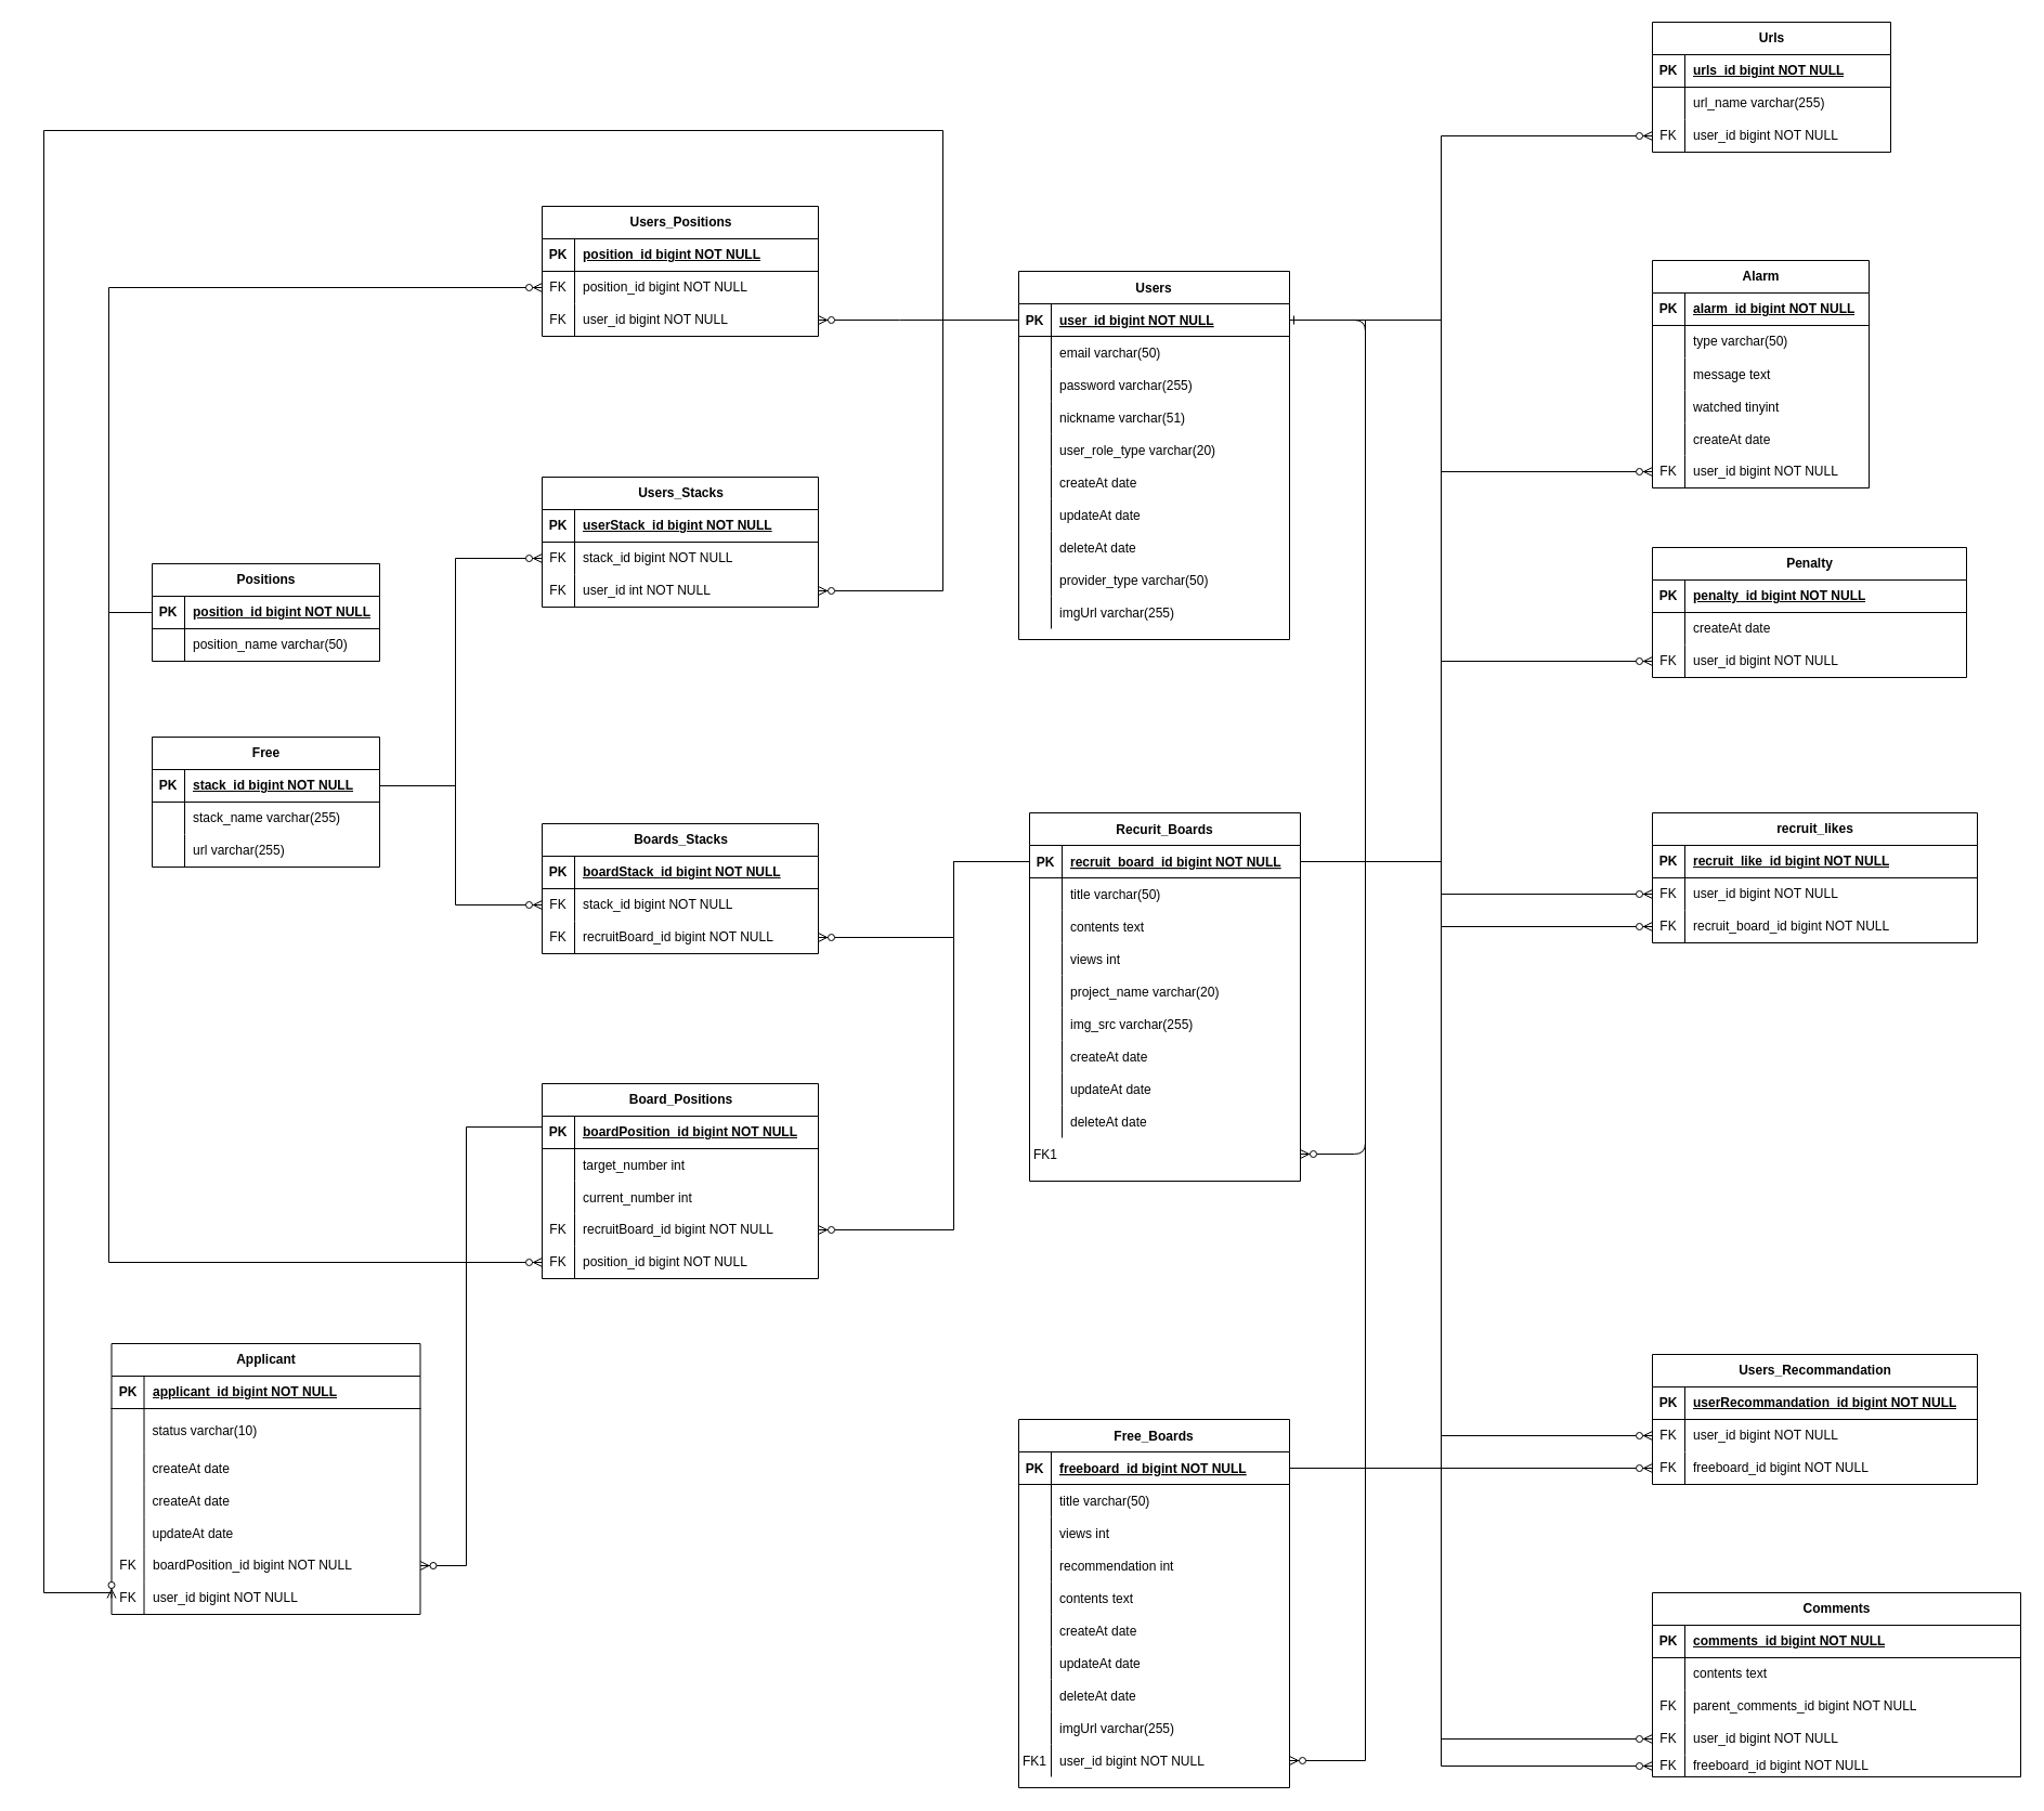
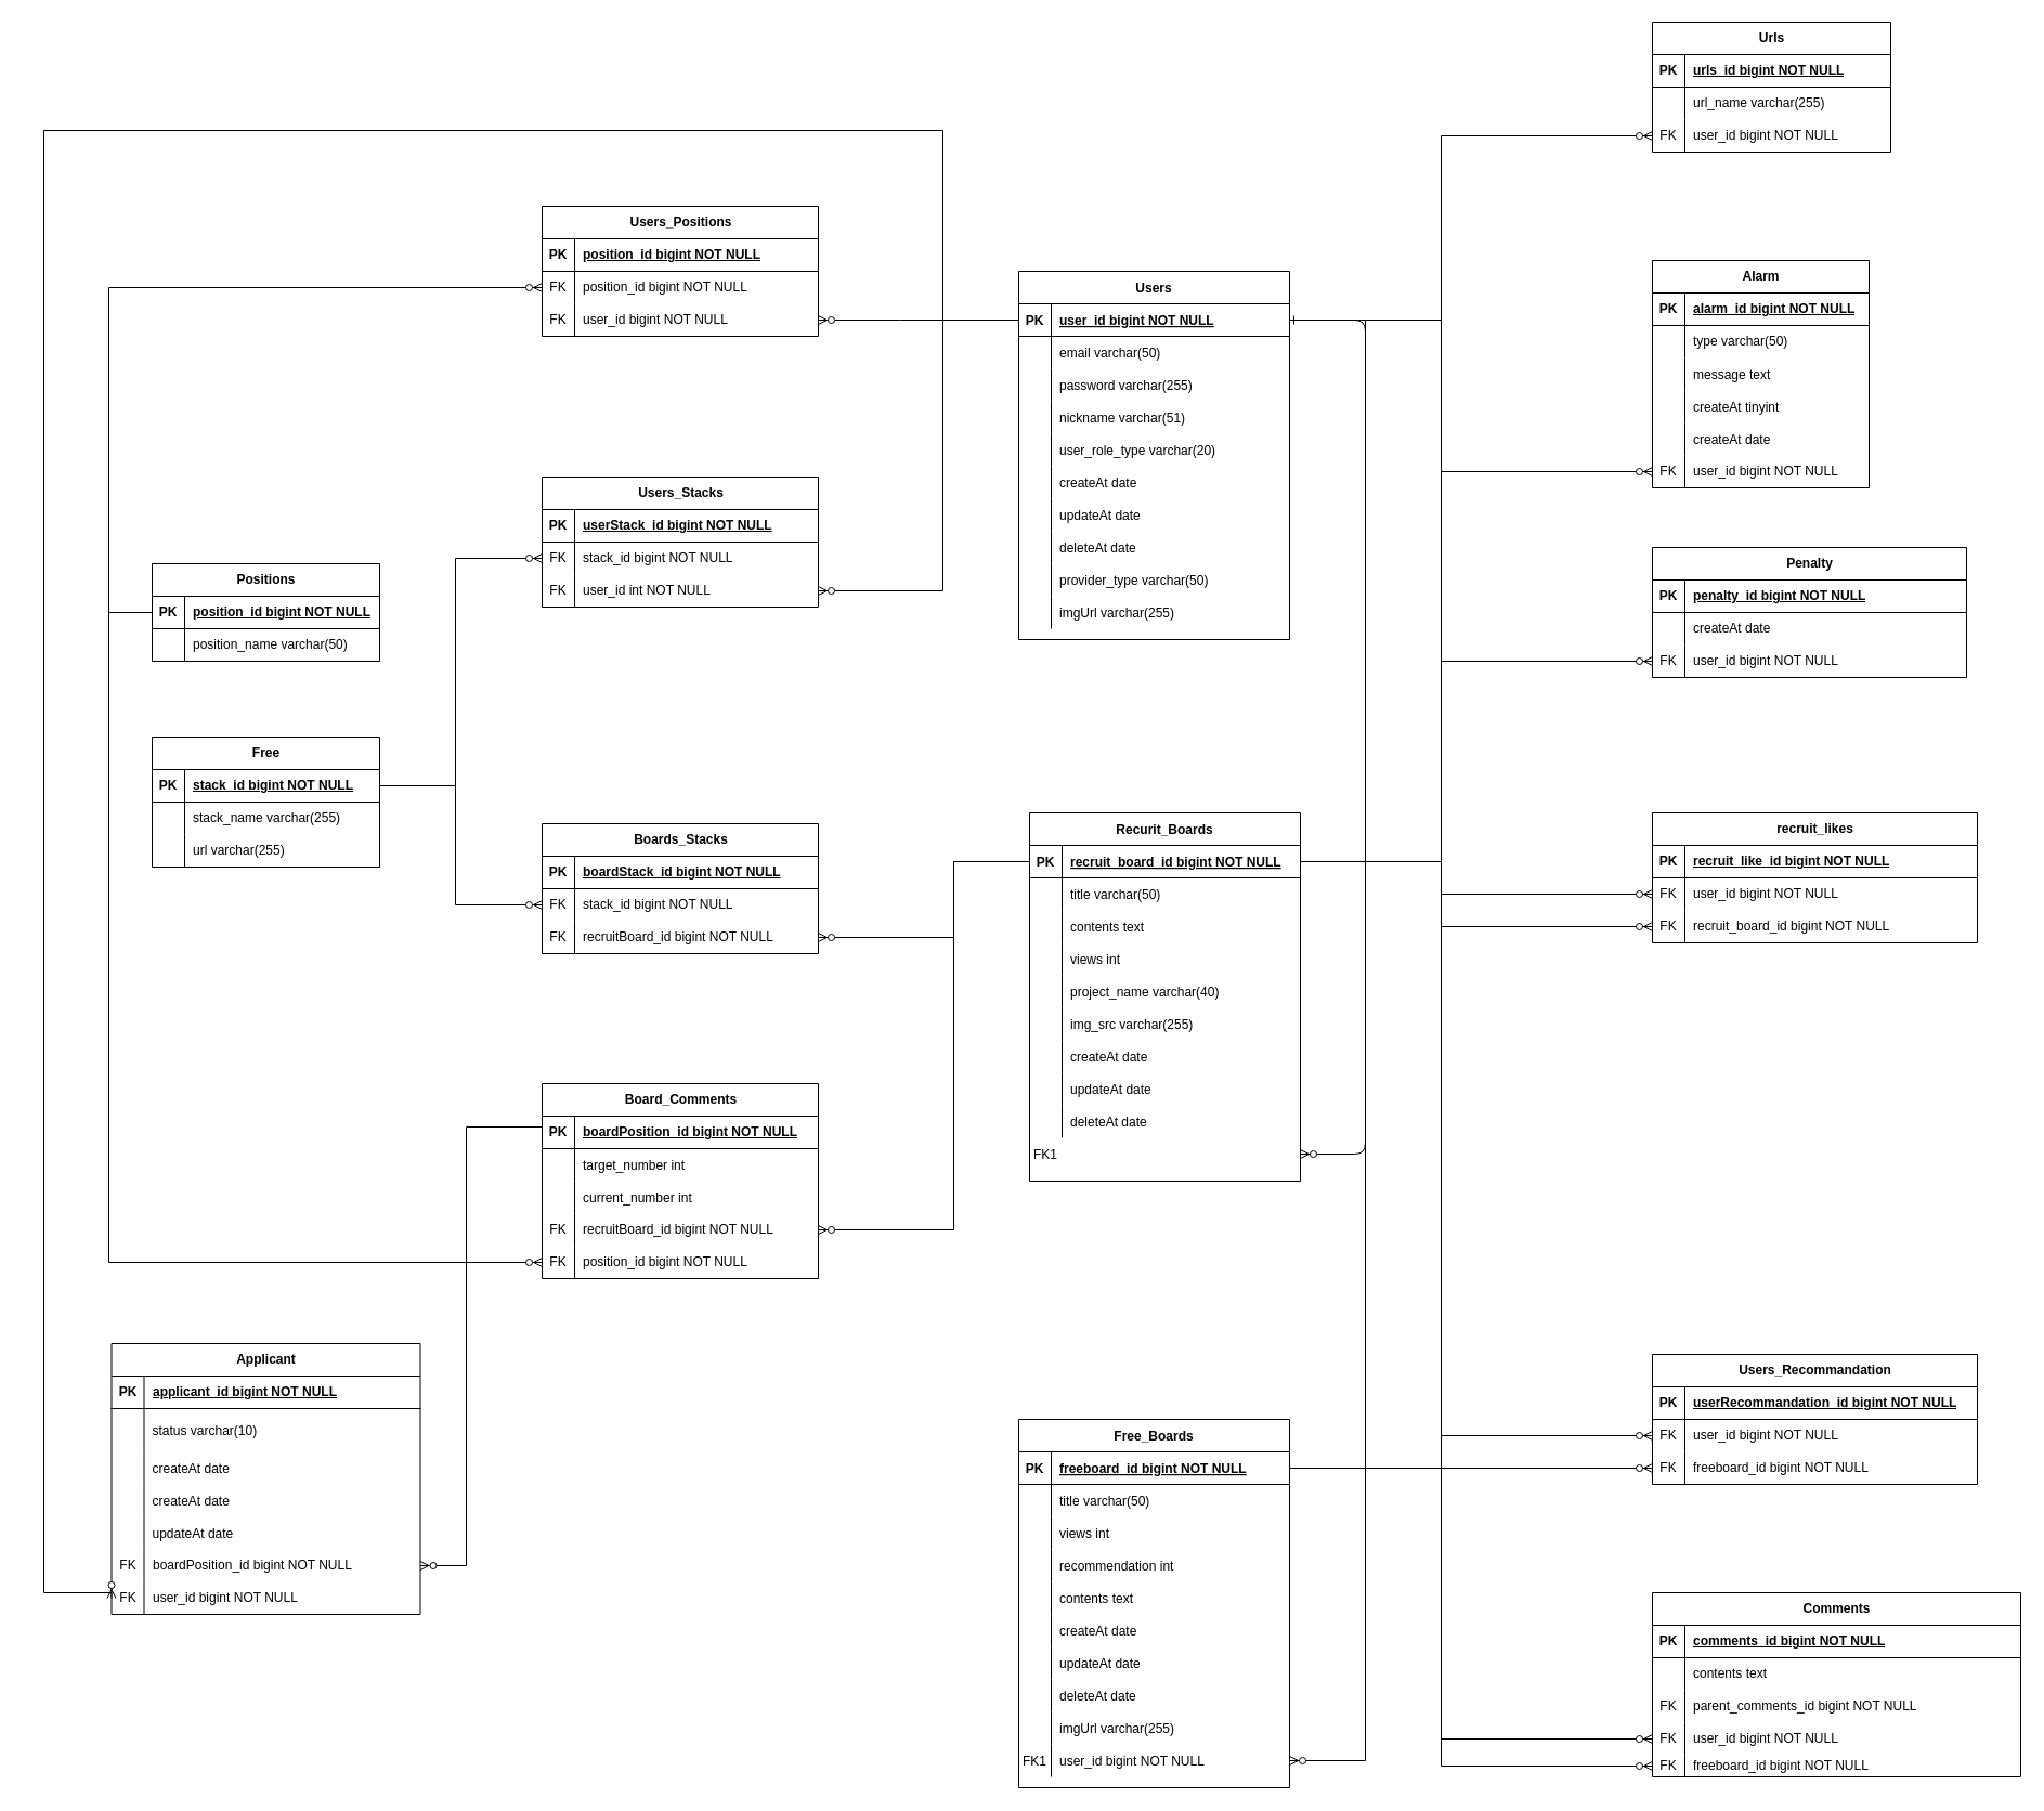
- <mxCell id="199" value="watched tinyint" style="shape=partialRectangle;connectable=0;fillColor=none;top=0;left=0;bottom=0;right=0;align=left;spacingLeft=6;overflow=hidden;" parent="197" vertex="1"><mxGeometry x="30" width="170" height="30" as="geometry"><mxRectangle width="170" height="30" as="alternateBounds" /></mxGeometry></mxCell>
+ <mxCell id="199" value="createAt tinyint" style="shape=partialRectangle;connectable=0;fillColor=none;top=0;left=0;bottom=0;right=0;align=left;spacingLeft=6;overflow=hidden;" parent="197" vertex="1"><mxGeometry x="30" width="170" height="30" as="geometry"><mxRectangle width="170" height="30" as="alternateBounds" /></mxGeometry></mxCell>
- <mxCell id="18" value="project_name varchar(20)" style="shape=partialRectangle;connectable=0;fillColor=none;top=0;left=0;bottom=0;right=0;align=left;spacingLeft=6;overflow=hidden;" parent="16" vertex="1"><mxGeometry x="30" width="220" height="30" as="geometry"><mxRectangle width="220" height="30" as="alternateBounds" /></mxGeometry></mxCell>
+ <mxCell id="18" value="project_name varchar(40)" style="shape=partialRectangle;connectable=0;fillColor=none;top=0;left=0;bottom=0;right=0;align=left;spacingLeft=6;overflow=hidden;" parent="16" vertex="1"><mxGeometry x="30" width="220" height="30" as="geometry"><mxRectangle width="220" height="30" as="alternateBounds" /></mxGeometry></mxCell>
- <mxCell id="107" value="Board_Positions" style="shape=table;startSize=30;container=1;collapsible=1;childLayout=tableLayout;fixedRows=1;rowLines=0;fontStyle=1;align=center;resizeLast=1;html=1;" parent="1" vertex="1"><mxGeometry x="500" y="1000" width="255" height="180" as="geometry" /></mxCell>
+ <mxCell id="107" value="Board_Comments" style="shape=table;startSize=30;container=1;collapsible=1;childLayout=tableLayout;fixedRows=1;rowLines=0;fontStyle=1;align=center;resizeLast=1;html=1;" parent="1" vertex="1"><mxGeometry x="500" y="1000" width="255" height="180" as="geometry" /></mxCell>
